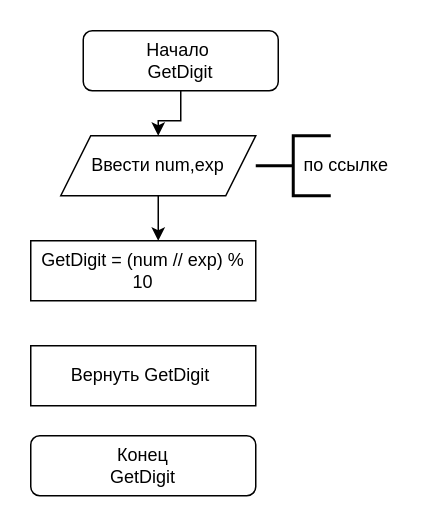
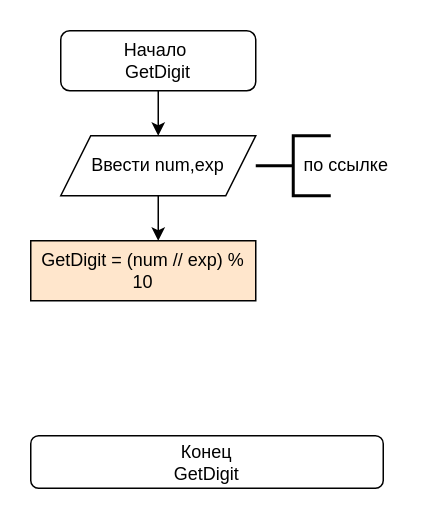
- <mxCell id="3" value="Начало&amp;nbsp;&lt;div&gt;GetDigit&lt;/div&gt;" style="rounded=1;whiteSpace=wrap;html=1;" vertex="1" parent="1"><mxGeometry x="55" y="20" width="130" height="40" as="geometry" /></mxCell>
+ <mxCell id="3" value="Начало&amp;nbsp;&lt;div&gt;GetDigit&lt;/div&gt;" style="rounded=1;whiteSpace=wrap;html=1;" vertex="1" parent="1"><mxGeometry x="40" y="20" width="130" height="40" as="geometry" /></mxCell>
- <mxCell id="6" value="GetDigit = (num // exp) % 10" style="rounded=0;whiteSpace=wrap;html=1;" vertex="1" parent="1"><mxGeometry x="20" y="160" width="150" height="40" as="geometry" /></mxCell>
+ <mxCell id="6" value="GetDigit = (num // exp) % 10" style="rounded=0;whiteSpace=wrap;html=1;fillColor=#ffe6cc;" vertex="1" parent="1"><mxGeometry x="20" y="160" width="150" height="40" as="geometry" /></mxCell>
- <mxCell id="8" value="Вернуть GetDigit&amp;nbsp;" style="rounded=0;whiteSpace=wrap;html=1;" vertex="1" parent="1"><mxGeometry x="20" y="230" width="150" height="40" as="geometry" /></mxCell>
- <mxCell id="7" value="Конец&lt;div&gt;GetDigit&lt;/div&gt;" style="rounded=1;whiteSpace=wrap;html=1;" vertex="1" parent="1"><mxGeometry x="20" y="290" width="150" height="40" as="geometry" /></mxCell>
+ <mxCell id="7" value="Конец&lt;div&gt;GetDigit&lt;/div&gt;" style="rounded=1;whiteSpace=wrap;html=1;" vertex="1" parent="1"><mxGeometry x="20" y="290" width="235" height="35" as="geometry" /></mxCell>
